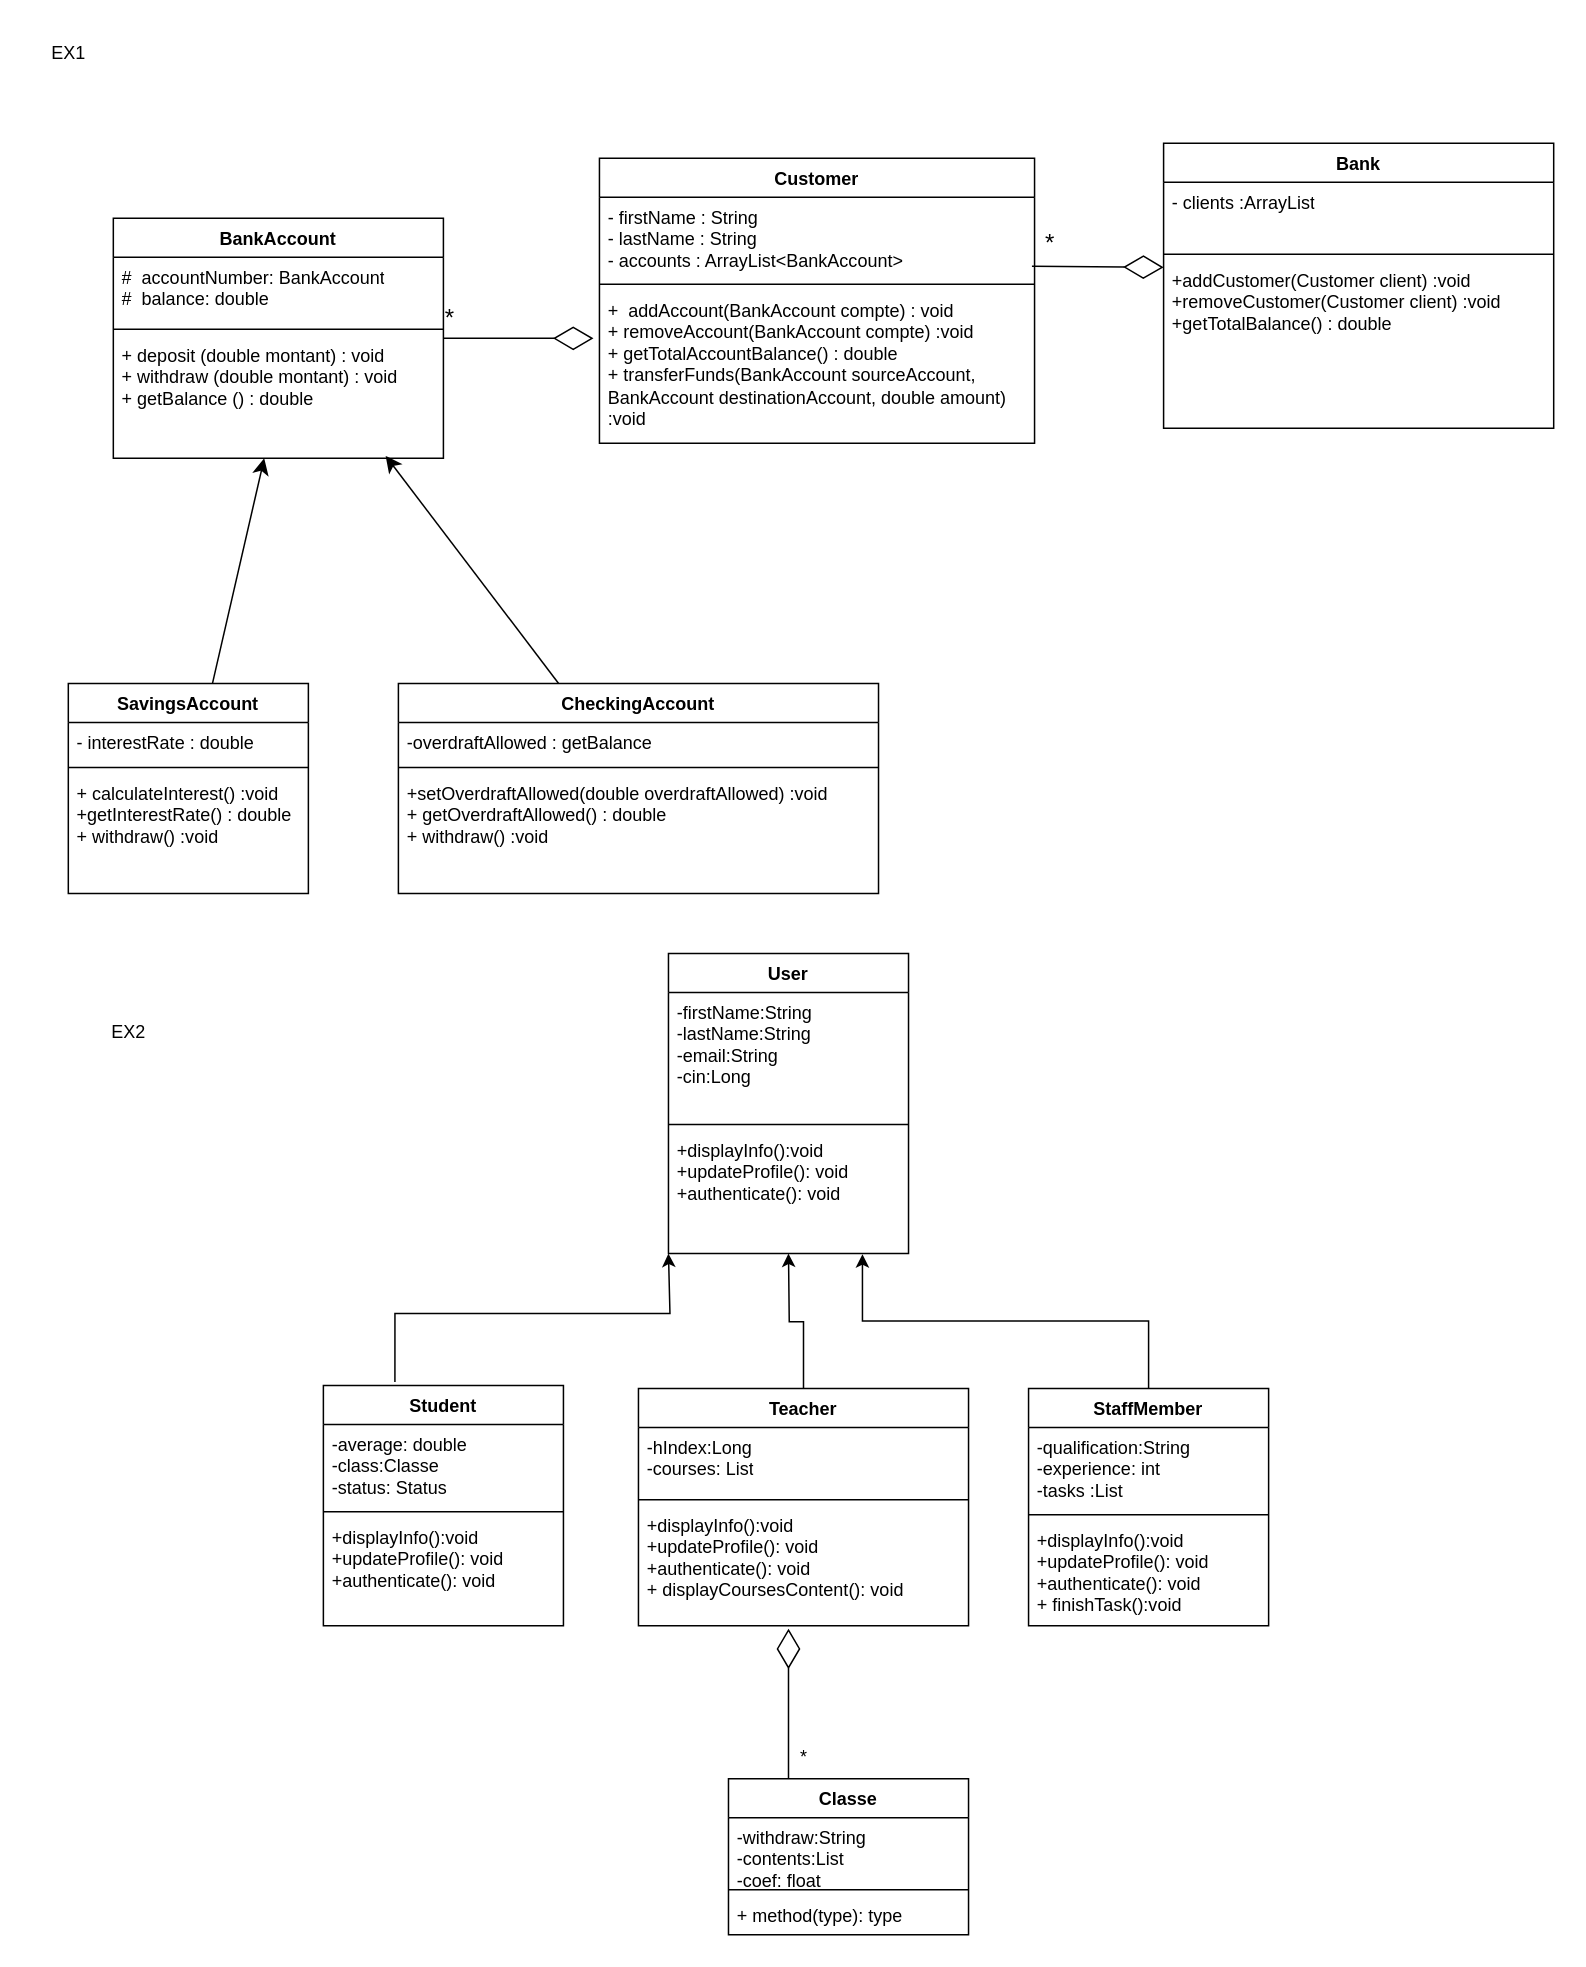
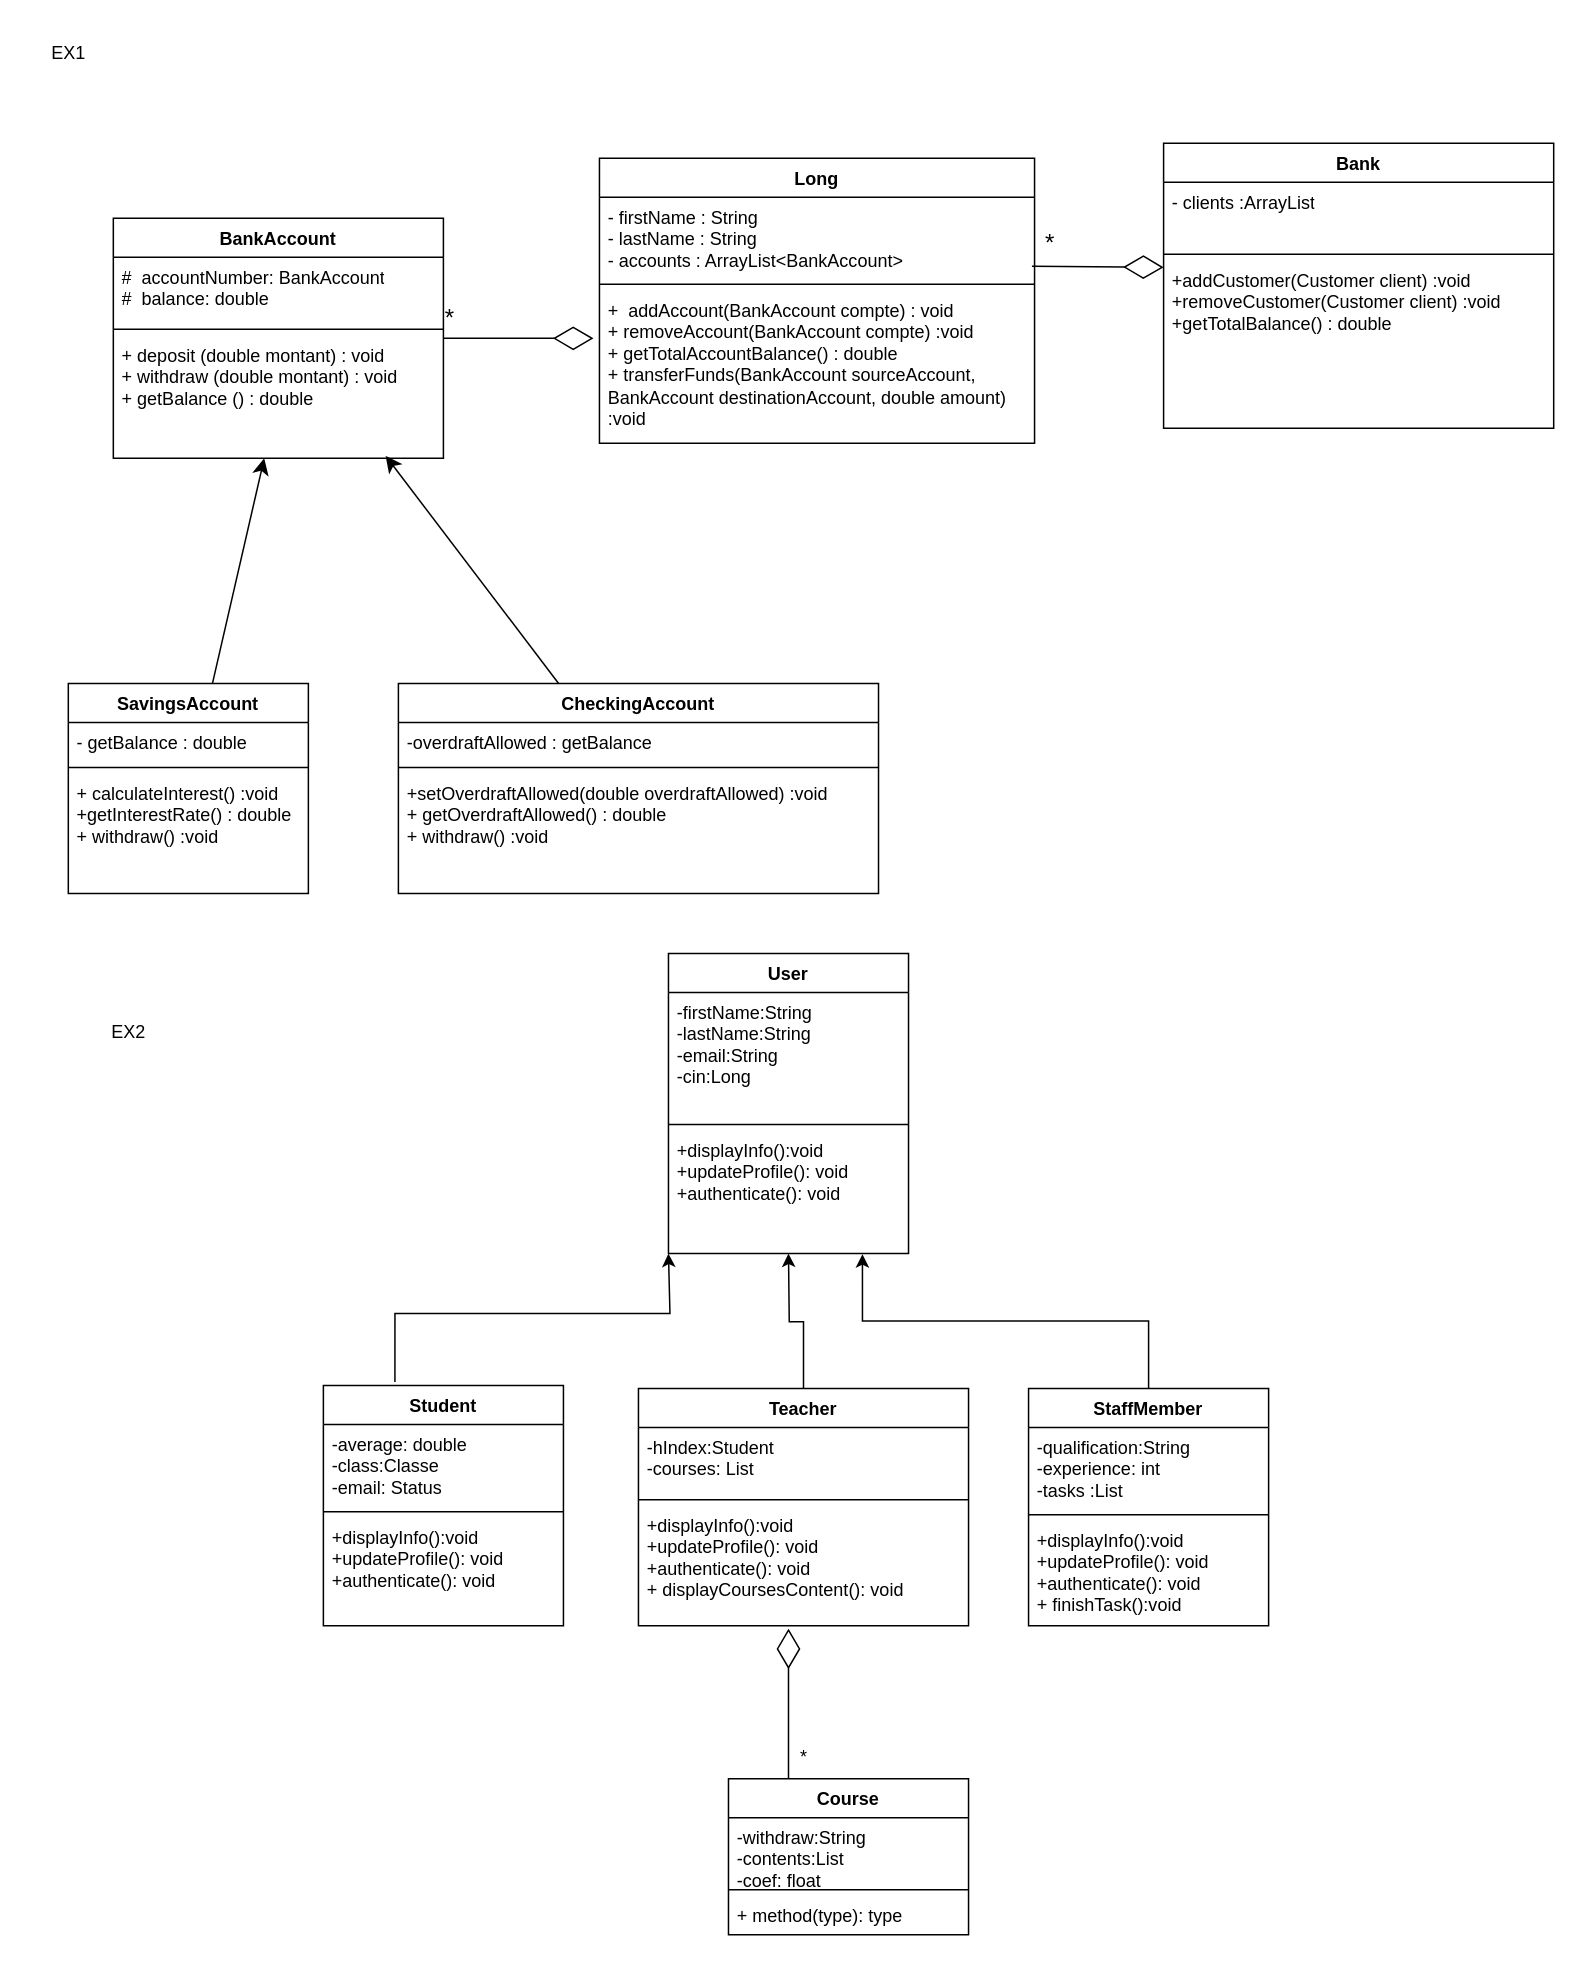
- <mxCell id="16" value="Customer" style="swimlane;fontStyle=1;align=center;verticalAlign=top;childLayout=stackLayout;horizontal=1;startSize=26;horizontalStack=0;resizeParent=1;resizeParentMax=0;resizeLast=0;collapsible=1;marginBottom=0;whiteSpace=wrap;html=1;" parent="1" vertex="1"><mxGeometry x="399" y="105" width="290" height="190" as="geometry" /></mxCell>
+ <mxCell id="16" value="Long" style="swimlane;fontStyle=1;align=center;verticalAlign=top;childLayout=stackLayout;horizontal=1;startSize=26;horizontalStack=0;resizeParent=1;resizeParentMax=0;resizeLast=0;collapsible=1;marginBottom=0;whiteSpace=wrap;html=1;" parent="1" vertex="1"><mxGeometry x="399" y="105" width="290" height="190" as="geometry" /></mxCell>
- <mxCell id="8" value="- interestRate : double" style="text;strokeColor=none;fillColor=none;align=left;verticalAlign=top;spacingLeft=4;spacingRight=4;overflow=hidden;rotatable=0;points=[[0,0.5],[1,0.5]];portConstraint=eastwest;whiteSpace=wrap;html=1;" parent="7" vertex="1"><mxGeometry y="26" width="160" height="26" as="geometry" /></mxCell>
+ <mxCell id="8" value="- getBalance : double" style="text;strokeColor=none;fillColor=none;align=left;verticalAlign=top;spacingLeft=4;spacingRight=4;overflow=hidden;rotatable=0;points=[[0,0.5],[1,0.5]];portConstraint=eastwest;whiteSpace=wrap;html=1;" parent="7" vertex="1"><mxGeometry y="26" width="160" height="26" as="geometry" /></mxCell>
- <mxCell id="40" value="-hIndex:Long&lt;div&gt;-courses: List&lt;/div&gt;" style="text;strokeColor=none;fillColor=none;align=left;verticalAlign=top;spacingLeft=4;spacingRight=4;overflow=hidden;rotatable=0;points=[[0,0.5],[1,0.5]];portConstraint=eastwest;whiteSpace=wrap;html=1;" parent="39" vertex="1"><mxGeometry y="26" width="220" height="44" as="geometry" /></mxCell>
+ <mxCell id="40" value="-hIndex:Student&lt;div&gt;-courses: List&lt;/div&gt;" style="text;strokeColor=none;fillColor=none;align=left;verticalAlign=top;spacingLeft=4;spacingRight=4;overflow=hidden;rotatable=0;points=[[0,0.5],[1,0.5]];portConstraint=eastwest;whiteSpace=wrap;html=1;" parent="39" vertex="1"><mxGeometry y="26" width="220" height="44" as="geometry" /></mxCell>
- <mxCell id="36" value="-average: double&lt;div&gt;-class:Classe&lt;/div&gt;&lt;div&gt;-status: Status&lt;/div&gt;" style="text;strokeColor=none;fillColor=none;align=left;verticalAlign=top;spacingLeft=4;spacingRight=4;overflow=hidden;rotatable=0;points=[[0,0.5],[1,0.5]];portConstraint=eastwest;whiteSpace=wrap;html=1;" parent="35" vertex="1"><mxGeometry y="26" width="160" height="54" as="geometry" /></mxCell>
+ <mxCell id="36" value="-average: double&lt;div&gt;-class:Classe&lt;/div&gt;&lt;div&gt;-email: Status&lt;/div&gt;" style="text;strokeColor=none;fillColor=none;align=left;verticalAlign=top;spacingLeft=4;spacingRight=4;overflow=hidden;rotatable=0;points=[[0,0.5],[1,0.5]];portConstraint=eastwest;whiteSpace=wrap;html=1;" parent="35" vertex="1"><mxGeometry y="26" width="160" height="54" as="geometry" /></mxCell>
- <mxCell id="47" value="Classe" style="swimlane;fontStyle=1;align=center;verticalAlign=top;childLayout=stackLayout;horizontal=1;startSize=26;horizontalStack=0;resizeParent=1;resizeParentMax=0;resizeLast=0;collapsible=1;marginBottom=0;whiteSpace=wrap;html=1;" parent="1" vertex="1"><mxGeometry x="485" y="1185" width="160" height="104" as="geometry" /></mxCell>
+ <mxCell id="47" value="Course" style="swimlane;fontStyle=1;align=center;verticalAlign=top;childLayout=stackLayout;horizontal=1;startSize=26;horizontalStack=0;resizeParent=1;resizeParentMax=0;resizeLast=0;collapsible=1;marginBottom=0;whiteSpace=wrap;html=1;" parent="1" vertex="1"><mxGeometry x="485" y="1185" width="160" height="104" as="geometry" /></mxCell>
